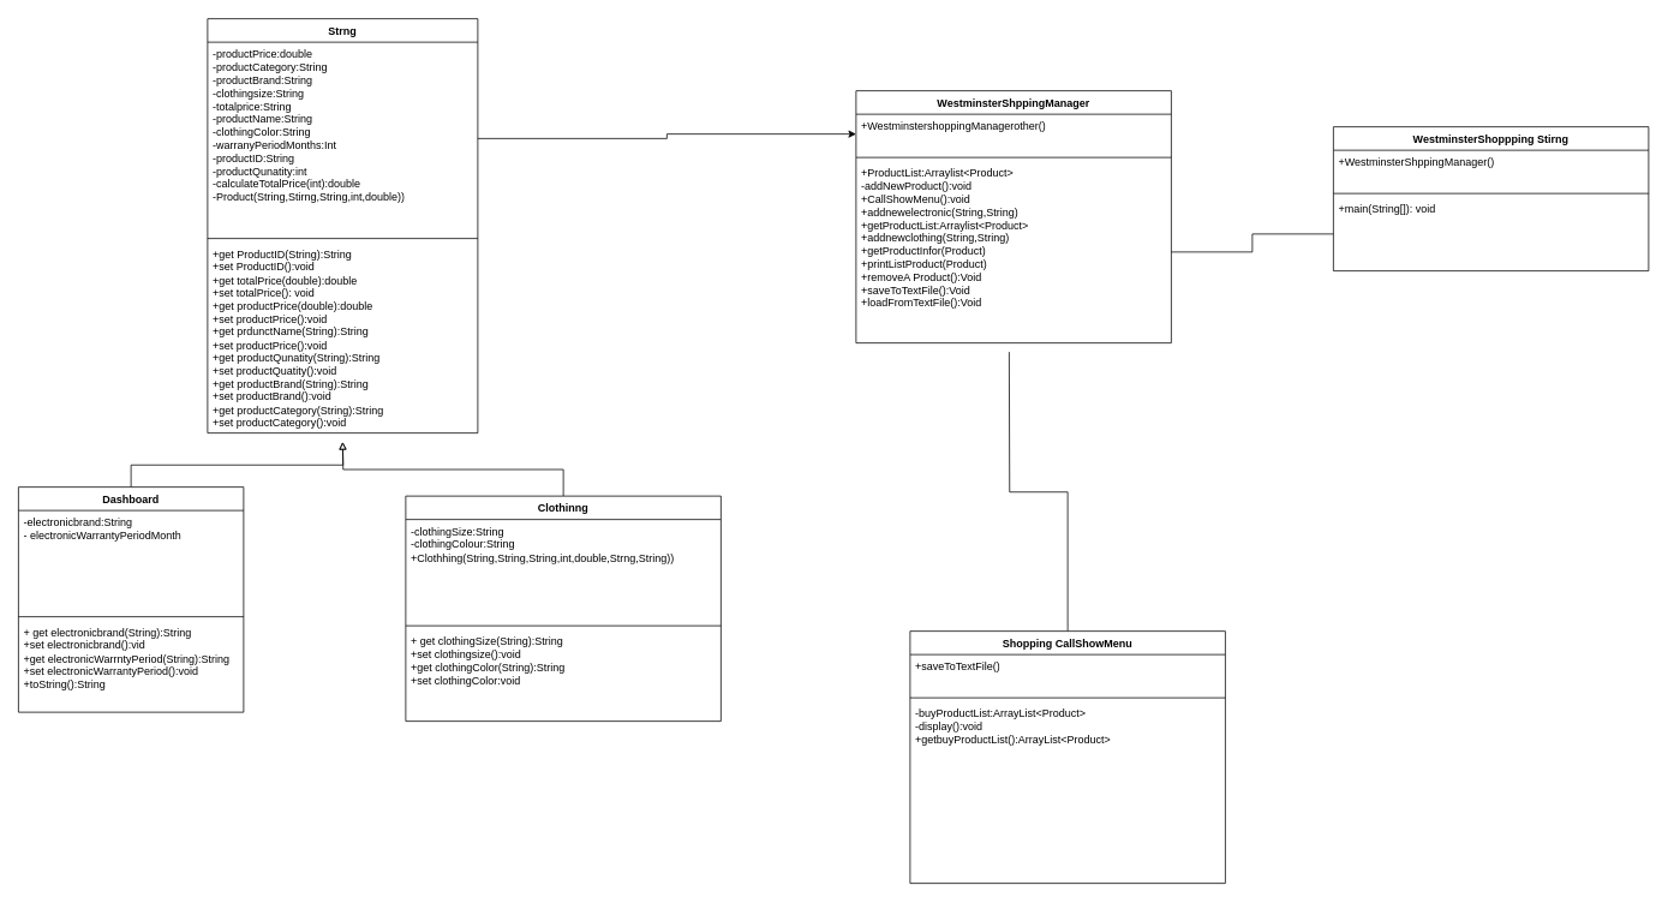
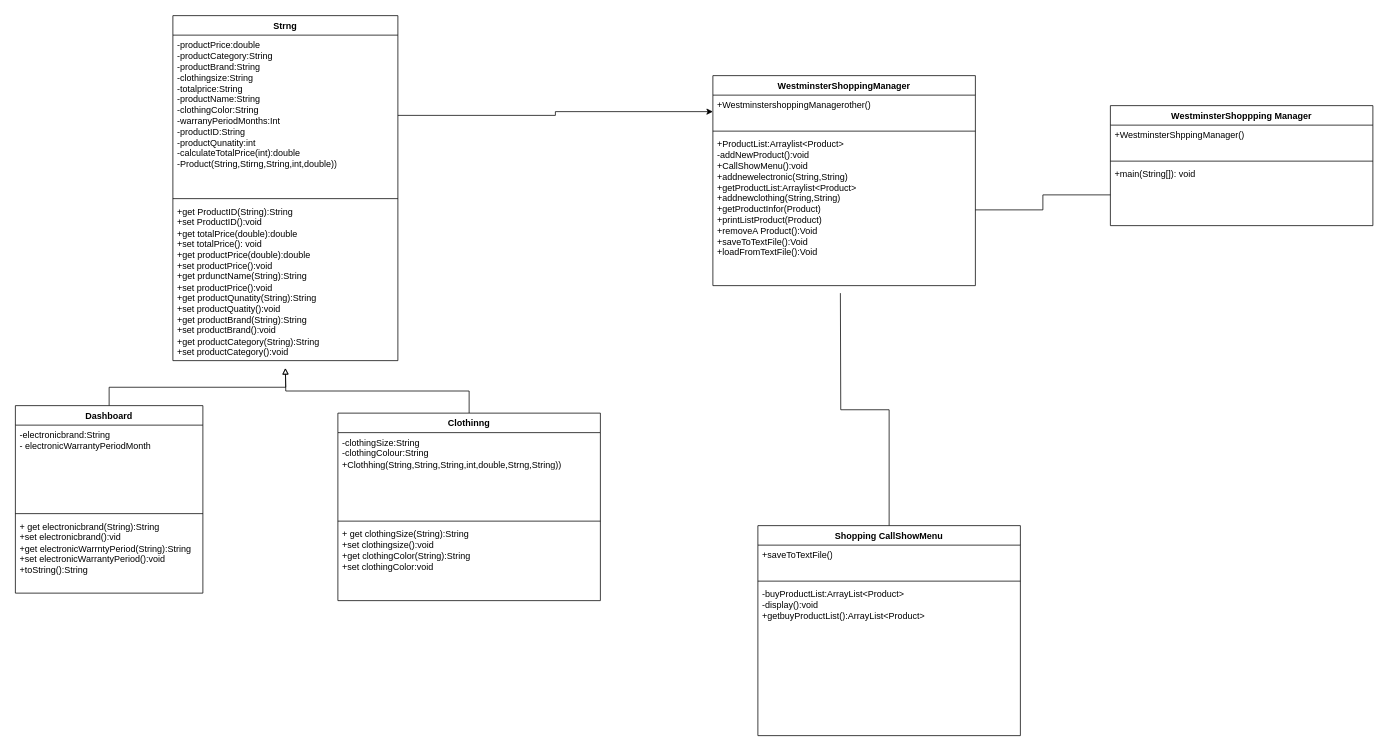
- <mxCell id="16" value="WestminsterShppingManager" style="swimlane;fontStyle=1;align=center;verticalAlign=top;childLayout=stackLayout;horizontal=1;startSize=26;horizontalStack=0;resizeParent=1;resizeParentMax=0;resizeLast=0;collapsible=1;marginBottom=0;whiteSpace=wrap;html=1;" vertex="1" parent="1"><mxGeometry x="950" y="100" width="350" height="280" as="geometry" /></mxCell>
+ <mxCell id="16" value="WestminsterShoppingManager" style="swimlane;fontStyle=1;align=center;verticalAlign=top;childLayout=stackLayout;horizontal=1;startSize=26;horizontalStack=0;resizeParent=1;resizeParentMax=0;resizeLast=0;collapsible=1;marginBottom=0;whiteSpace=wrap;html=1;" vertex="1" parent="1"><mxGeometry x="950" y="100" width="350" height="280" as="geometry" /></mxCell>
- <mxCell id="25" value="WestminsterShoppping Stirng" style="swimlane;fontStyle=1;align=center;verticalAlign=top;childLayout=stackLayout;horizontal=1;startSize=26;horizontalStack=0;resizeParent=1;resizeParentMax=0;resizeLast=0;collapsible=1;marginBottom=0;whiteSpace=wrap;html=1;" vertex="1" parent="1"><mxGeometry x="1480" y="140" width="350" height="160" as="geometry" /></mxCell>
+ <mxCell id="25" value="WestminsterShoppping Manager" style="swimlane;fontStyle=1;align=center;verticalAlign=top;childLayout=stackLayout;horizontal=1;startSize=26;horizontalStack=0;resizeParent=1;resizeParentMax=0;resizeLast=0;collapsible=1;marginBottom=0;whiteSpace=wrap;html=1;" vertex="1" parent="1"><mxGeometry x="1480" y="140" width="350" height="160" as="geometry" /></mxCell>
